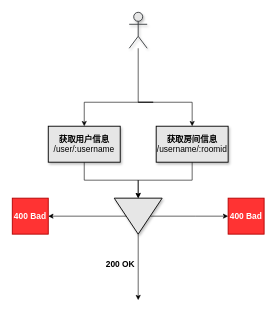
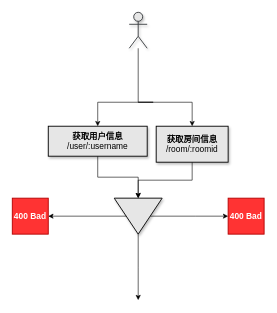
- <mxCell id="3" value="&lt;font style=&quot;font-size: 14px&quot;&gt;&lt;b&gt;获取用户信息&lt;br&gt;&lt;/b&gt;/user/:username&lt;/font&gt;" style="rounded=0;whiteSpace=wrap;html=1;strokeWidth=1.5;shadow=1;fillColor=#e6e6e6;" parent="1" vertex="1"><mxGeometry x="80" y="210" width="120" height="60" as="geometry" /></mxCell>
+ <mxCell id="3" value="&lt;font style=&quot;font-size: 14px&quot;&gt;&lt;b&gt;获取用户信息&lt;br&gt;&lt;/b&gt;/user/:username&lt;/font&gt;" style="rounded=0;whiteSpace=wrap;html=1;strokeWidth=1.5;shadow=1;fillColor=#e6e6e6;" parent="1" vertex="1"><mxGeometry x="80" y="210" width="165" height="50" as="geometry" /></mxCell>
- <mxCell id="5" value="&lt;font style=&quot;font-size: 14px&quot;&gt;&lt;b&gt;获取房间信息&lt;br&gt;&lt;/b&gt;/username/:roomid&lt;/font&gt;" style="rounded=0;whiteSpace=wrap;html=1;strokeWidth=1.5;fillColor=#e6e6e6;shadow=1;sketch=0;glass=0;" parent="1" vertex="1"><mxGeometry x="260" y="210" width="120" height="60" as="geometry" /></mxCell>
+ <mxCell id="5" value="&lt;font style=&quot;font-size: 14px&quot;&gt;&lt;b&gt;获取房间信息&lt;br&gt;&lt;/b&gt;/room/:roomid&lt;/font&gt;" style="rounded=0;whiteSpace=wrap;html=1;strokeWidth=1.5;fillColor=#e6e6e6;shadow=1;sketch=0;glass=0;" parent="1" vertex="1"><mxGeometry x="260" y="210" width="120" height="60" as="geometry" /></mxCell>
- <mxCell id="9" value="&lt;b&gt;200 OK&lt;/b&gt;" style="text;html=1;align=center;verticalAlign=middle;resizable=0;points=[];autosize=1;strokeColor=none;fillColor=none;fontSize=14;" parent="1" vertex="1"><mxGeometry x="170" y="430" width="60" height="20" as="geometry" /></mxCell>
